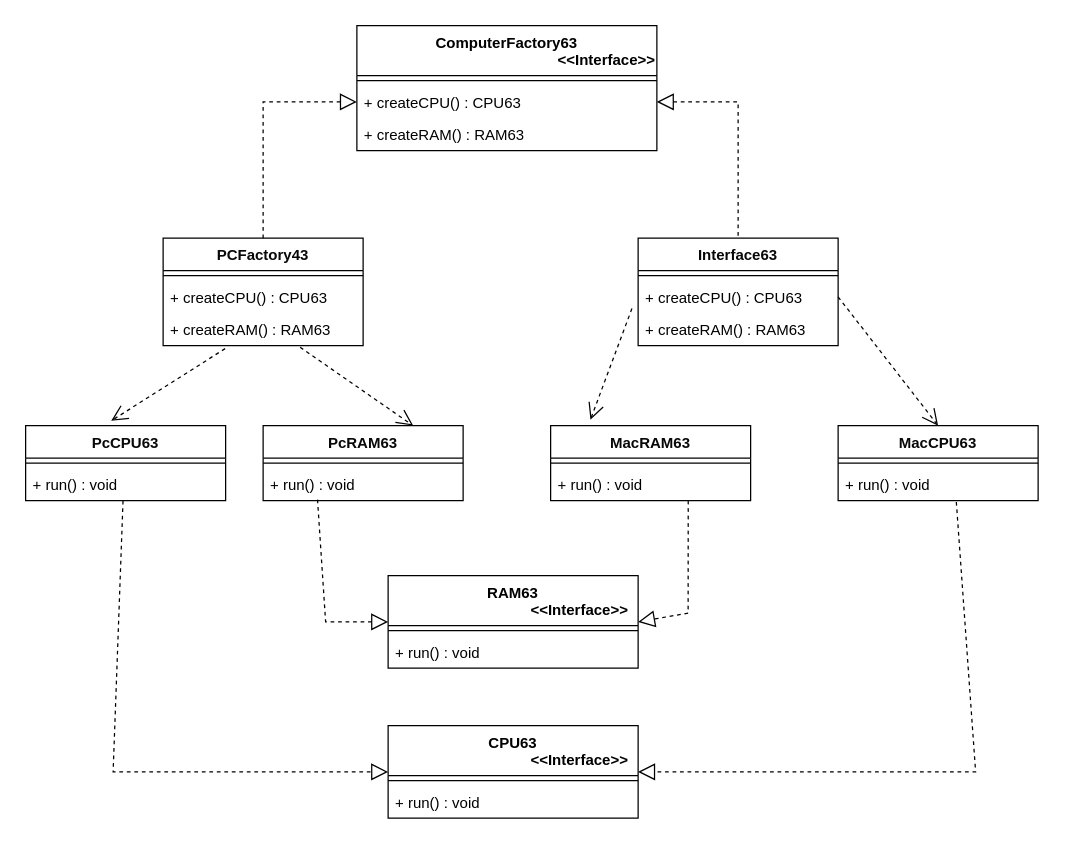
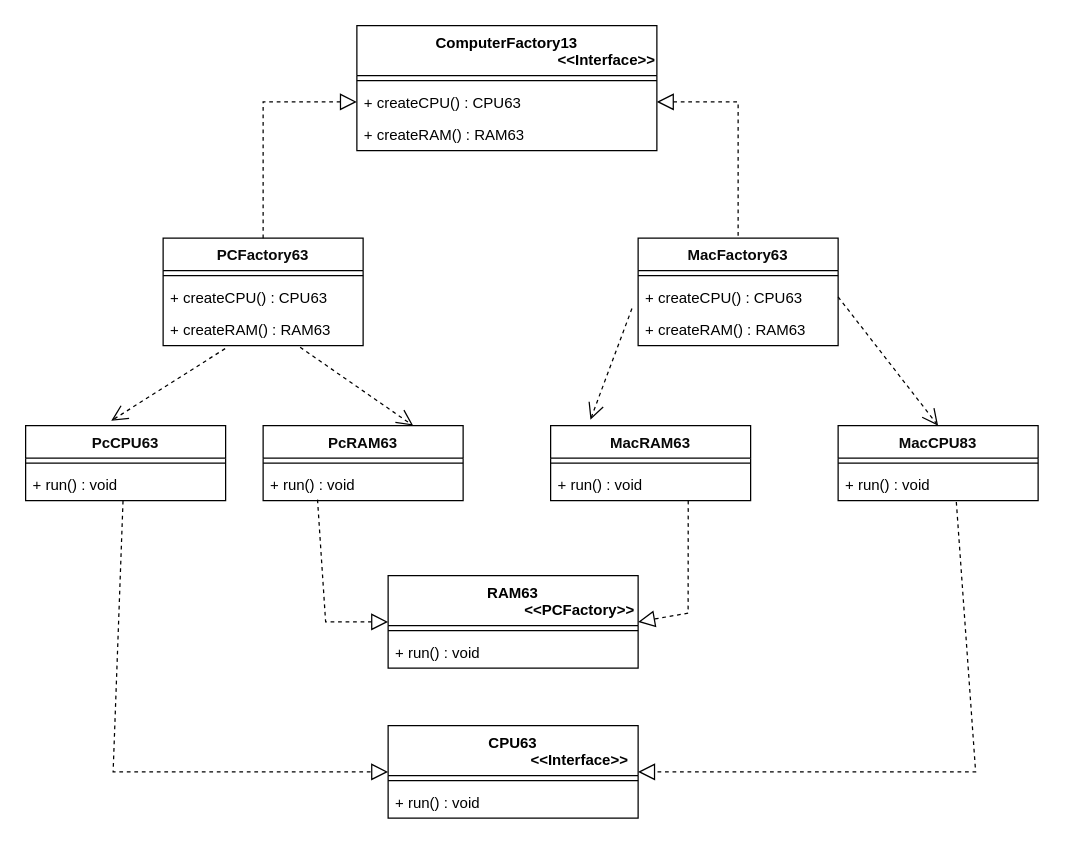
- <mxCell id="18" value="ComputerFactory63&lt;br&gt;&lt;span style=&quot;white-space: pre;&quot;&gt;&#09;&lt;/span&gt;&lt;span style=&quot;white-space: pre;&quot;&gt;&#09;&lt;/span&gt;&lt;span style=&quot;white-space: pre;&quot;&gt;&#09;&lt;/span&gt;&lt;span style=&quot;white-space: pre;&quot;&gt;&#09;&lt;/span&gt;&lt;span style=&quot;white-space: pre;&quot;&gt;&#09;&lt;span style=&quot;white-space: pre;&quot;&gt;&#09;&lt;/span&gt;&lt;/span&gt;&amp;lt;&amp;lt;Interface&amp;gt;&amp;gt;" style="swimlane;fontStyle=1;align=center;verticalAlign=top;childLayout=stackLayout;horizontal=1;startSize=40;horizontalStack=0;resizeParent=1;resizeParentMax=0;resizeLast=0;collapsible=1;marginBottom=0;whiteSpace=wrap;html=1;" vertex="1" parent="1"><mxGeometry x="285" y="20" width="240" height="100" as="geometry" /></mxCell>
+ <mxCell id="18" value="ComputerFactory13&lt;br&gt;&lt;span style=&quot;white-space: pre;&quot;&gt;&#09;&lt;/span&gt;&lt;span style=&quot;white-space: pre;&quot;&gt;&#09;&lt;/span&gt;&lt;span style=&quot;white-space: pre;&quot;&gt;&#09;&lt;/span&gt;&lt;span style=&quot;white-space: pre;&quot;&gt;&#09;&lt;/span&gt;&lt;span style=&quot;white-space: pre;&quot;&gt;&#09;&lt;span style=&quot;white-space: pre;&quot;&gt;&#09;&lt;/span&gt;&lt;/span&gt;&amp;lt;&amp;lt;Interface&amp;gt;&amp;gt;" style="swimlane;fontStyle=1;align=center;verticalAlign=top;childLayout=stackLayout;horizontal=1;startSize=40;horizontalStack=0;resizeParent=1;resizeParentMax=0;resizeLast=0;collapsible=1;marginBottom=0;whiteSpace=wrap;html=1;" vertex="1" parent="1"><mxGeometry x="285" y="20" width="240" height="100" as="geometry" /></mxCell>
- <mxCell id="2" value="&lt;div style=&quot;background-color: rgb(255, 255, 255); color: rgb(8, 8, 8);&quot;&gt;&lt;font style=&quot;font-size: 12px;&quot;&gt;PCFactory43&lt;/font&gt;&lt;/div&gt;" style="swimlane;fontStyle=1;align=center;verticalAlign=top;childLayout=stackLayout;horizontal=1;startSize=26;horizontalStack=0;resizeParent=1;resizeParentMax=0;resizeLast=0;collapsible=1;marginBottom=0;whiteSpace=wrap;html=1;" parent="1" vertex="1"><mxGeometry x="130" y="190" width="160" height="86" as="geometry" /></mxCell>
+ <mxCell id="2" value="&lt;div style=&quot;background-color: rgb(255, 255, 255); color: rgb(8, 8, 8);&quot;&gt;&lt;font style=&quot;font-size: 12px;&quot;&gt;PCFactory63&lt;/font&gt;&lt;/div&gt;" style="swimlane;fontStyle=1;align=center;verticalAlign=top;childLayout=stackLayout;horizontal=1;startSize=26;horizontalStack=0;resizeParent=1;resizeParentMax=0;resizeLast=0;collapsible=1;marginBottom=0;whiteSpace=wrap;html=1;" parent="1" vertex="1"><mxGeometry x="130" y="190" width="160" height="86" as="geometry" /></mxCell>
- <mxCell id="22" value="&lt;div style=&quot;background-color: rgb(255, 255, 255); color: rgb(8, 8, 8);&quot;&gt;&lt;font style=&quot;font-size: 12px;&quot;&gt;Interface63&lt;/font&gt;&lt;/div&gt;" style="swimlane;fontStyle=1;align=center;verticalAlign=top;childLayout=stackLayout;horizontal=1;startSize=26;horizontalStack=0;resizeParent=1;resizeParentMax=0;resizeLast=0;collapsible=1;marginBottom=0;whiteSpace=wrap;html=1;" vertex="1" parent="1"><mxGeometry x="510" y="190" width="160" height="86" as="geometry" /></mxCell>
+ <mxCell id="22" value="&lt;div style=&quot;background-color: rgb(255, 255, 255); color: rgb(8, 8, 8);&quot;&gt;&lt;font style=&quot;font-size: 12px;&quot;&gt;MacFactory63&lt;/font&gt;&lt;/div&gt;" style="swimlane;fontStyle=1;align=center;verticalAlign=top;childLayout=stackLayout;horizontal=1;startSize=26;horizontalStack=0;resizeParent=1;resizeParentMax=0;resizeLast=0;collapsible=1;marginBottom=0;whiteSpace=wrap;html=1;" vertex="1" parent="1"><mxGeometry x="510" y="190" width="160" height="86" as="geometry" /></mxCell>
- <mxCell id="12" value="&lt;div style=&quot;background-color: rgb(255, 255, 255); color: rgb(8, 8, 8);&quot;&gt;&lt;font style=&quot;font-size: 12px;&quot;&gt;MacCPU63&lt;/font&gt;&lt;/div&gt;" style="swimlane;fontStyle=1;align=center;verticalAlign=top;childLayout=stackLayout;horizontal=1;startSize=26;horizontalStack=0;resizeParent=1;resizeParentMax=0;resizeLast=0;collapsible=1;marginBottom=0;whiteSpace=wrap;html=1;" parent="1" vertex="1"><mxGeometry x="670" y="340" width="160" height="60" as="geometry" /></mxCell>
+ <mxCell id="12" value="&lt;div style=&quot;background-color: rgb(255, 255, 255); color: rgb(8, 8, 8);&quot;&gt;&lt;font style=&quot;font-size: 12px;&quot;&gt;MacCPU83&lt;/font&gt;&lt;/div&gt;" style="swimlane;fontStyle=1;align=center;verticalAlign=top;childLayout=stackLayout;horizontal=1;startSize=26;horizontalStack=0;resizeParent=1;resizeParentMax=0;resizeLast=0;collapsible=1;marginBottom=0;whiteSpace=wrap;html=1;" parent="1" vertex="1"><mxGeometry x="670" y="340" width="160" height="60" as="geometry" /></mxCell>
- <mxCell id="29" value="RAM63&lt;br&gt;&lt;span style=&quot;white-space: pre;&quot;&gt;&#09;&lt;/span&gt;&lt;span style=&quot;white-space: pre;&quot;&gt;&#09;&lt;/span&gt;&lt;span style=&quot;white-space: pre;&quot;&gt;&#09;&lt;/span&gt;&lt;span style=&quot;white-space: pre;&quot;&gt;&#09;&lt;/span&gt;&amp;lt;&amp;lt;Interface&amp;gt;&amp;gt;" style="swimlane;fontStyle=1;align=center;verticalAlign=top;childLayout=stackLayout;horizontal=1;startSize=40;horizontalStack=0;resizeParent=1;resizeParentMax=0;resizeLast=0;collapsible=1;marginBottom=0;whiteSpace=wrap;html=1;" vertex="1" parent="1"><mxGeometry x="310" y="460" width="200" height="74" as="geometry" /></mxCell>
+ <mxCell id="29" value="RAM63&lt;br&gt;&lt;span style=&quot;white-space: pre;&quot;&gt;&#09;&lt;/span&gt;&lt;span style=&quot;white-space: pre;&quot;&gt;&#09;&lt;/span&gt;&lt;span style=&quot;white-space: pre;&quot;&gt;&#09;&lt;/span&gt;&lt;span style=&quot;white-space: pre;&quot;&gt;&#09;&lt;/span&gt;&amp;lt;&amp;lt;PCFactory&amp;gt;&amp;gt;" style="swimlane;fontStyle=1;align=center;verticalAlign=top;childLayout=stackLayout;horizontal=1;startSize=40;horizontalStack=0;resizeParent=1;resizeParentMax=0;resizeLast=0;collapsible=1;marginBottom=0;whiteSpace=wrap;html=1;" vertex="1" parent="1"><mxGeometry x="310" y="460" width="200" height="74" as="geometry" /></mxCell>
